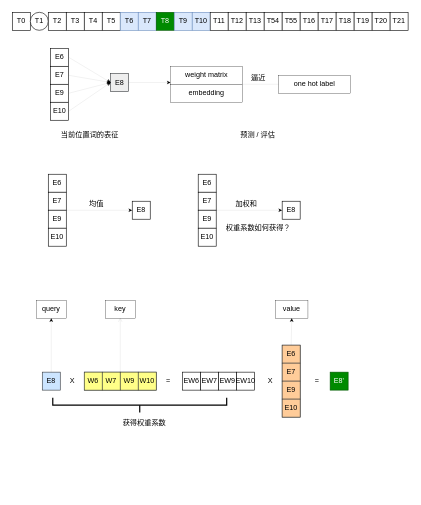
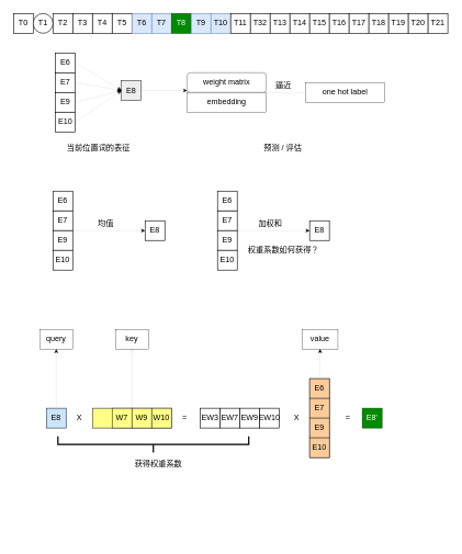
- <mxCell id="17" value="T12" style="rounded=0;whiteSpace=wrap;html=1;" vertex="1" parent="15"><mxGeometry x="30" width="30" height="30" as="geometry" /></mxCell>
+ <mxCell id="17" value="T32" style="rounded=0;whiteSpace=wrap;html=1;" vertex="1" parent="15"><mxGeometry x="30" width="30" height="30" as="geometry" /></mxCell>
- <mxCell id="19" value="T54" style="rounded=0;whiteSpace=wrap;html=1;" vertex="1" parent="15"><mxGeometry x="90" width="30" height="30" as="geometry" /></mxCell>
+ <mxCell id="19" value="T14" style="rounded=0;whiteSpace=wrap;html=1;" vertex="1" parent="15"><mxGeometry x="90" width="30" height="30" as="geometry" /></mxCell>
- <mxCell id="20" value="T55" style="rounded=0;whiteSpace=wrap;html=1;" vertex="1" parent="15"><mxGeometry x="120" width="30" height="30" as="geometry" /></mxCell>
+ <mxCell id="20" value="T15" style="rounded=0;whiteSpace=wrap;html=1;" vertex="1" parent="15"><mxGeometry x="120" width="30" height="30" as="geometry" /></mxCell>
- <mxCell id="42" value="weight matrix" style="rounded=0;whiteSpace=wrap;html=1;strokeWidth=0.5;" vertex="1" parent="41"><mxGeometry width="120" height="30" as="geometry" /></mxCell>
+ <mxCell id="42" value="weight matrix" style="whiteSpace=wrap;html=1;strokeWidth=0.5;rounded=1;" vertex="1" parent="41"><mxGeometry width="120" height="30" as="geometry" /></mxCell>
- <mxCell id="71" value="W6" style="rounded=0;whiteSpace=wrap;html=1;fillColor=#ffff88;strokeColor=#36393d;" vertex="1" parent="70"><mxGeometry width="30" height="30" as="geometry" /></mxCell>
- <mxCell id="76" value="EW6" style="rounded=0;whiteSpace=wrap;html=1;" vertex="1" parent="75"><mxGeometry width="30" height="30" as="geometry" /></mxCell>
+ <mxCell id="76" value="EW3" style="rounded=0;whiteSpace=wrap;html=1;" vertex="1" parent="75"><mxGeometry width="30" height="30" as="geometry" /></mxCell>
